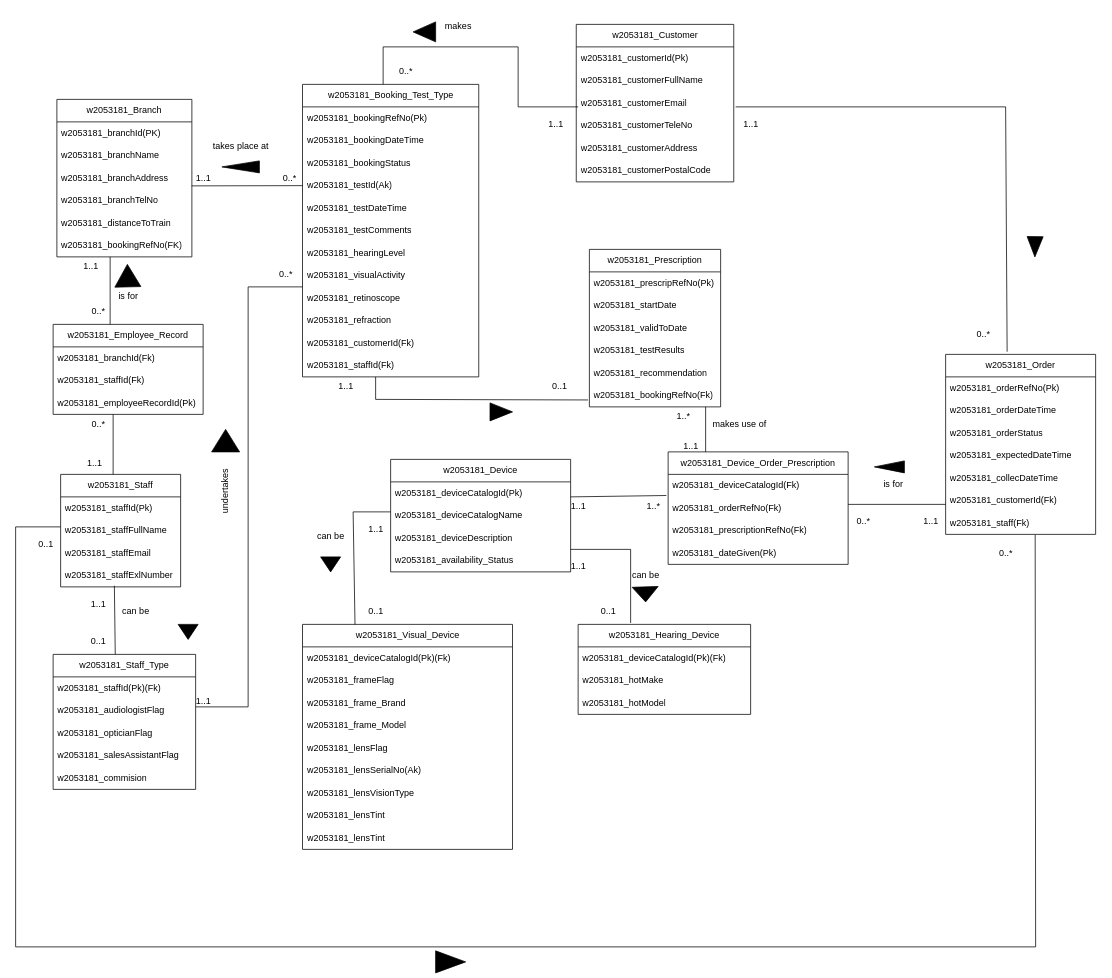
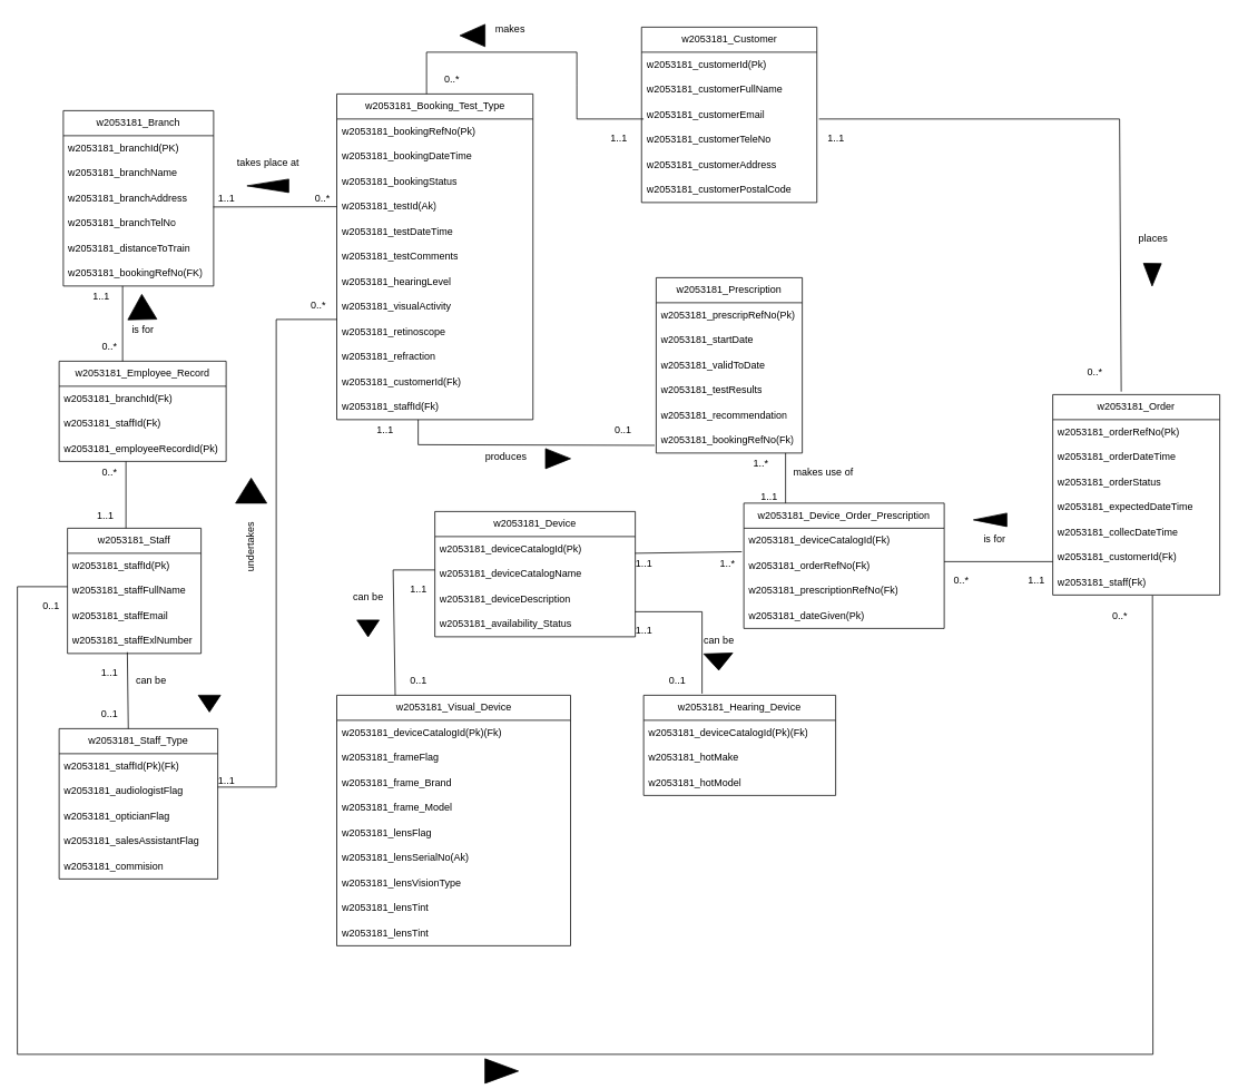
+ <mxCell id="111" value="places" style="text;html=1;align=center;verticalAlign=middle;resizable=0;points=[];autosize=1;strokeColor=none;fillColor=none;" vertex="1" parent="1"><mxGeometry x="1350" y="270" width="60" height="30" as="geometry" /></mxCell>
+ <mxCell id="149" value="produces" style="text;html=1;align=center;verticalAlign=middle;resizable=0;points=[];autosize=1;strokeColor=none;fillColor=none;" vertex="1" parent="1"><mxGeometry x="570" y="532" width="70" height="30" as="geometry" /></mxCell>
